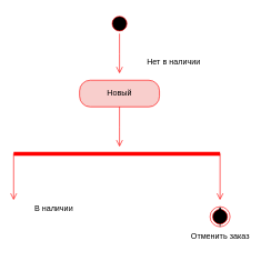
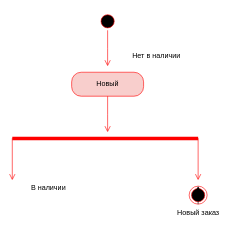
- <mxCell id="13" value="Отменить заказ" style="text;html=1;align=center;verticalAlign=middle;resizable=0;points=[];autosize=1;strokeColor=none;fillColor=none;" vertex="1" parent="1"><mxGeometry x="275" y="340" width="110" height="30" as="geometry" /></mxCell>
+ <mxCell id="13" value="Новый заказ" style="text;html=1;align=center;verticalAlign=middle;resizable=0;points=[];autosize=1;strokeColor=none;fillColor=none;" vertex="1" parent="1"><mxGeometry x="275" y="340" width="110" height="30" as="geometry" /></mxCell>
